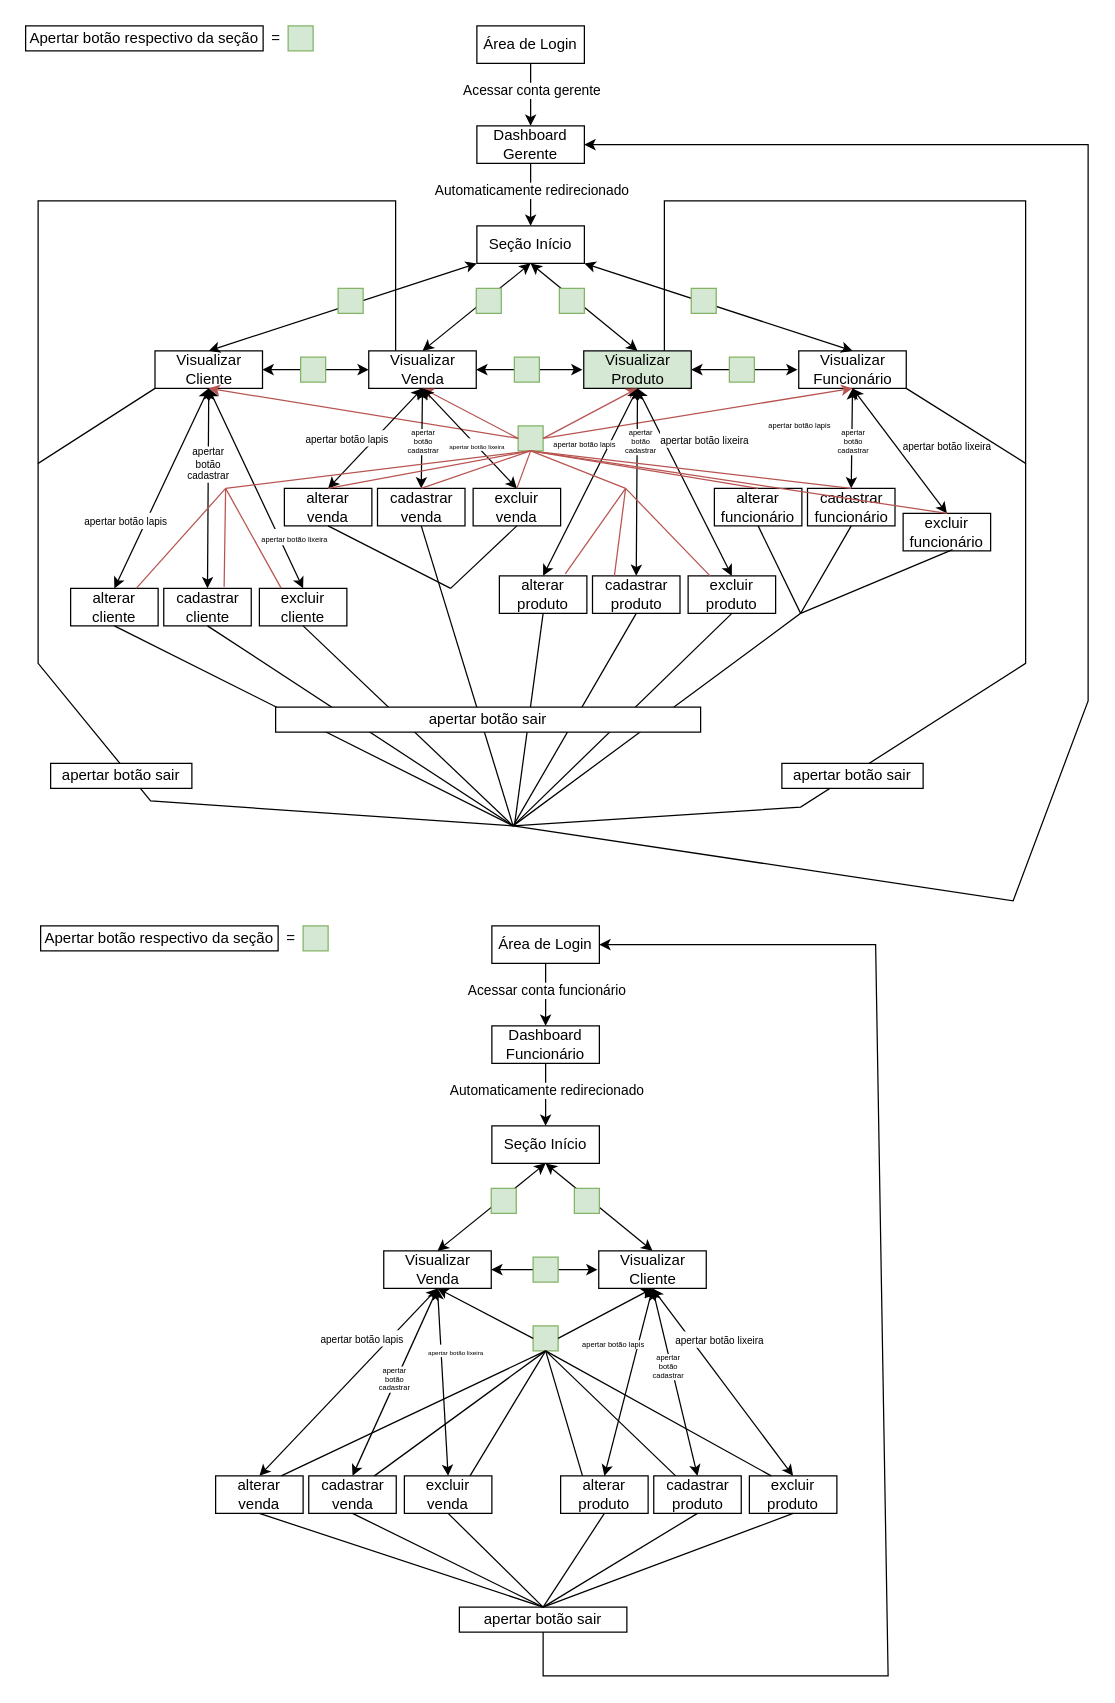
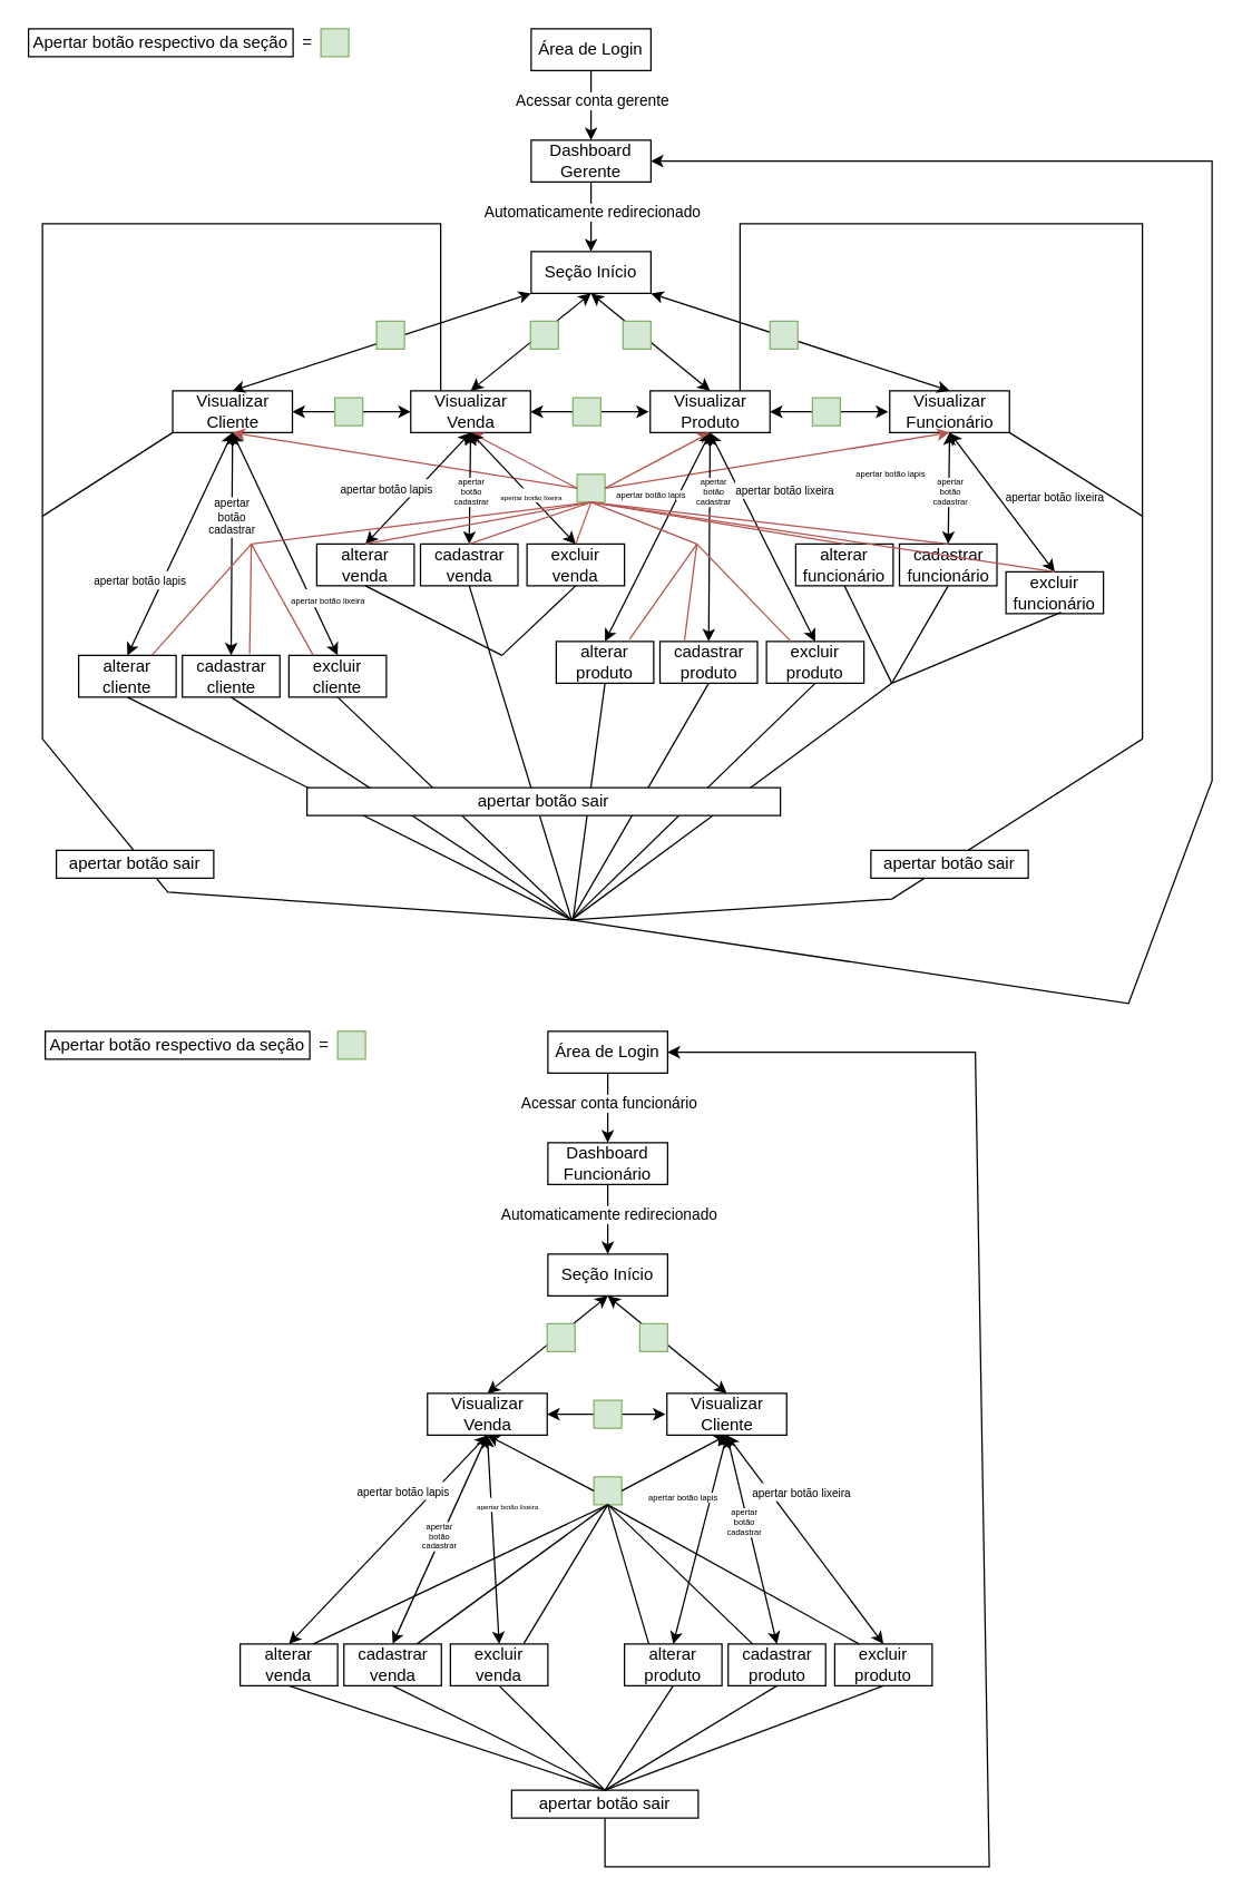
- <mxCell id="14" value="Visualizar Produto" style="rounded=0;whiteSpace=wrap;html=1;fillColor=#d5e8d4;" vertex="1" parent="1"><mxGeometry x="466.5" y="280" width="86" height="30" as="geometry" /></mxCell>
+ <mxCell id="14" value="Visualizar Produto" style="rounded=0;whiteSpace=wrap;html=1;" vertex="1" parent="1"><mxGeometry x="466.5" y="280" width="86" height="30" as="geometry" /></mxCell>
